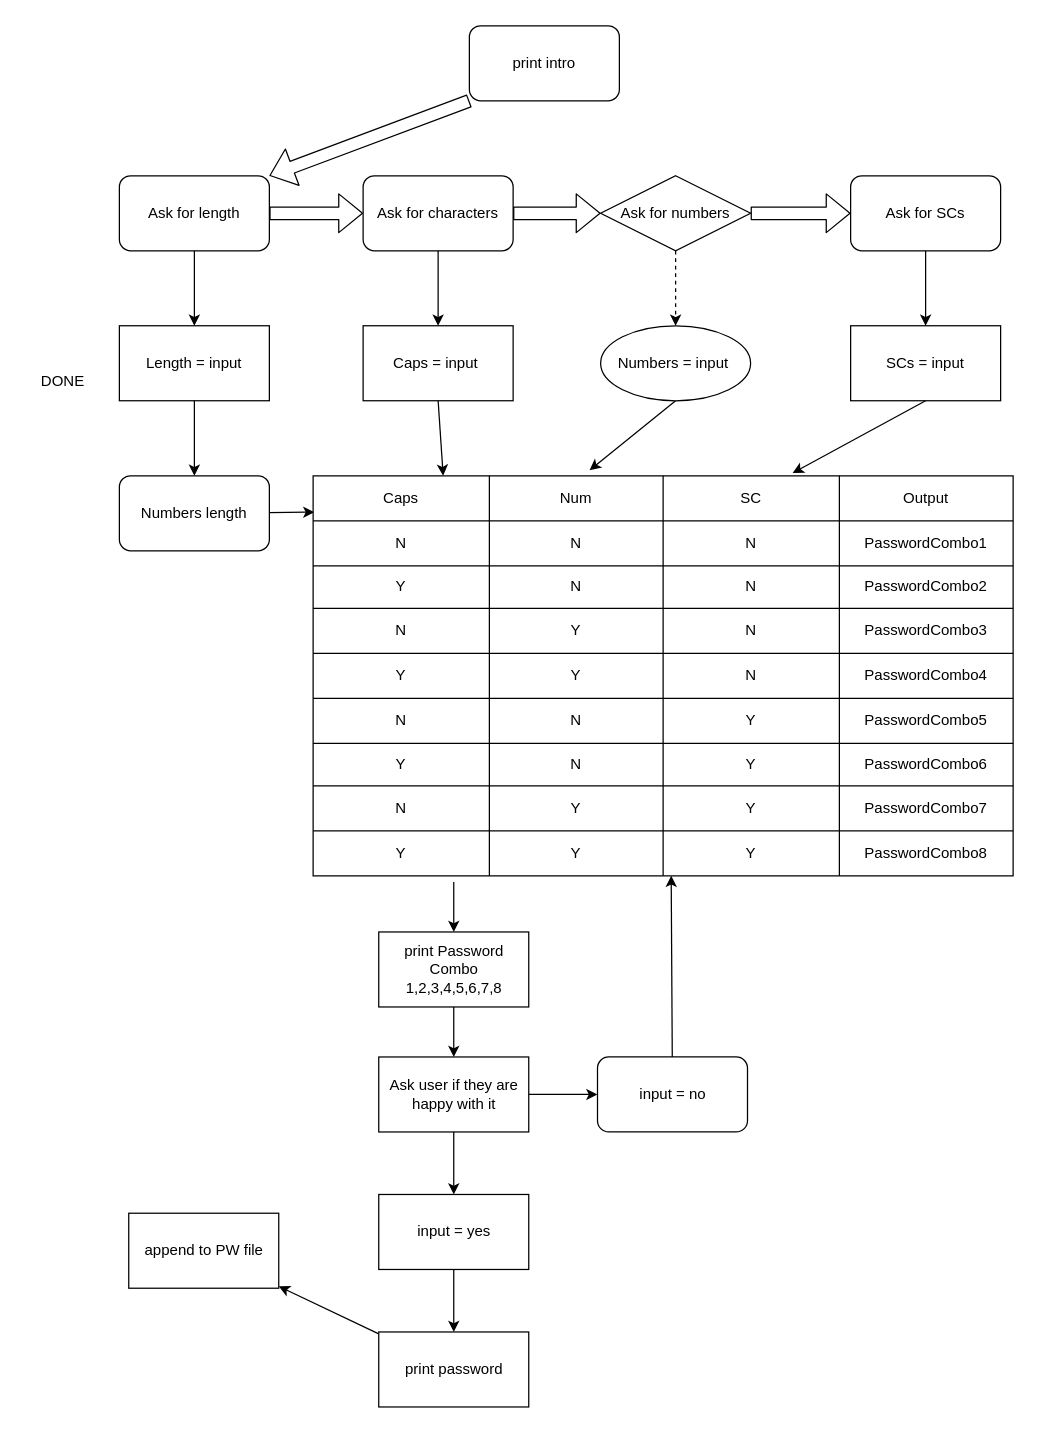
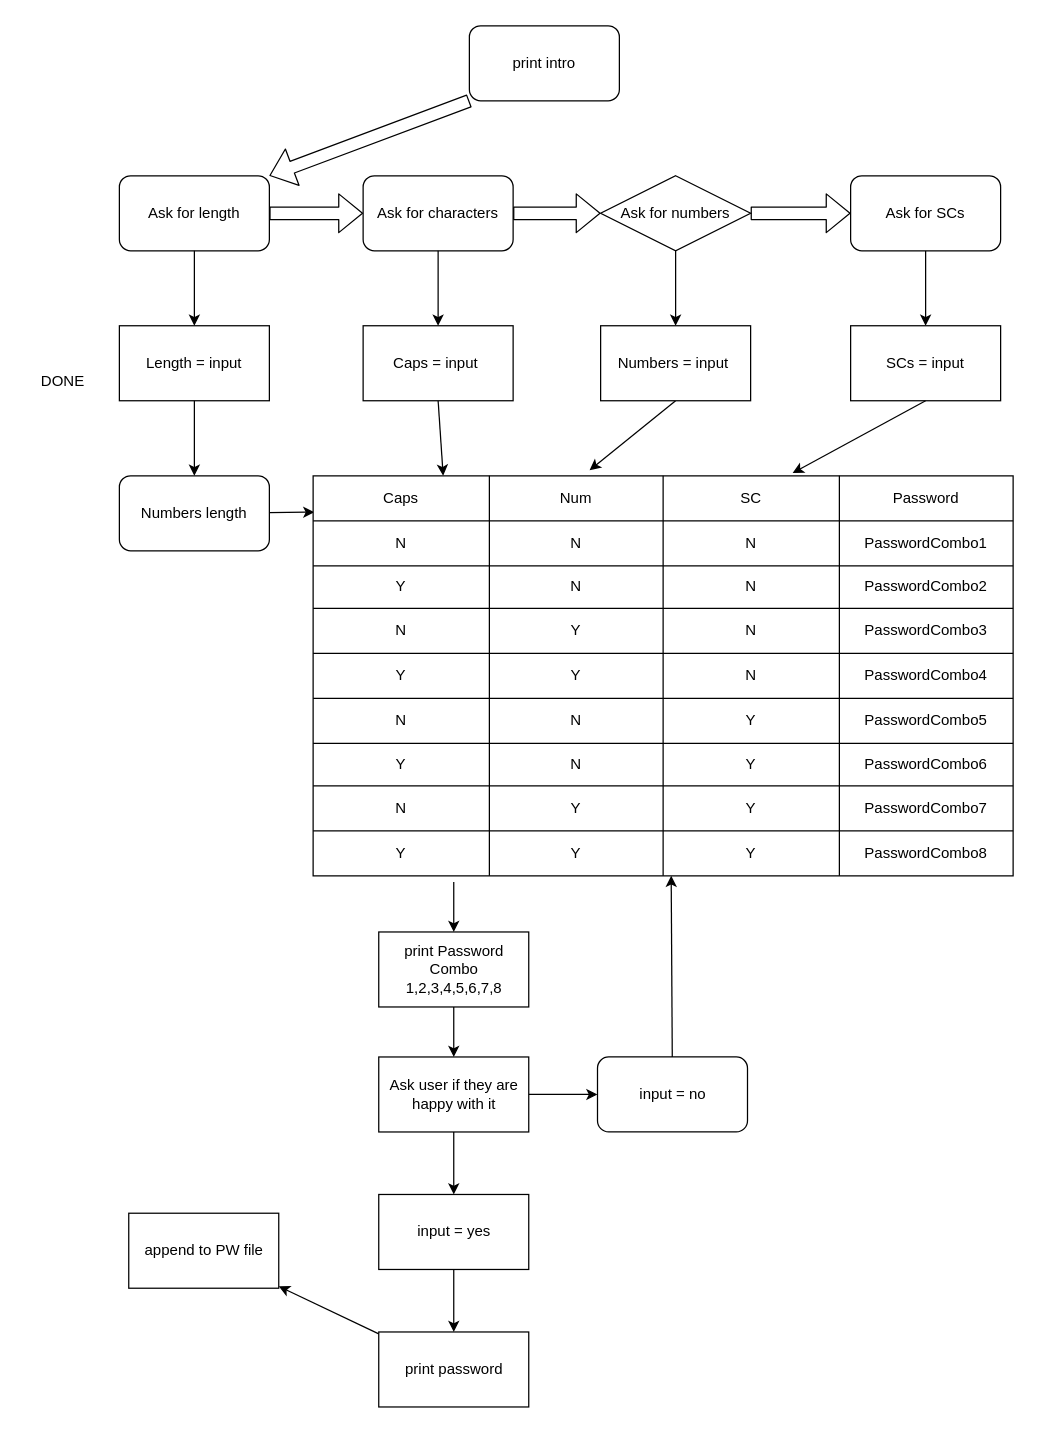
- <mxCell id="14" value="" style="endArrow=classic;html=1;exitX=0.5;exitY=1;exitDx=0;exitDy=0;entryX=0.5;entryY=0;entryDx=0;entryDy=0;dashed=1;" parent="1" source="4" target="11" edge="1"><mxGeometry width="50" height="50" relative="1" as="geometry"><mxPoint x="185" y="240" as="sourcePoint" /><mxPoint x="275" y="240" as="targetPoint" /></mxGeometry></mxCell>
+ <mxCell id="14" value="" style="endArrow=classic;html=1;exitX=0.5;exitY=1;exitDx=0;exitDy=0;entryX=0.5;entryY=0;entryDx=0;entryDy=0;" parent="1" source="4" target="11" edge="1"><mxGeometry width="50" height="50" relative="1" as="geometry"><mxPoint x="185" y="240" as="sourcePoint" /><mxPoint x="275" y="240" as="targetPoint" /></mxGeometry></mxCell>
- <mxCell id="11" value="Numbers = input&amp;nbsp;" style="ellipse;whiteSpace=wrap;html=1;" parent="1" vertex="1"><mxGeometry x="480" y="260" width="120" height="60" as="geometry" /></mxCell>
+ <mxCell id="11" value="Numbers = input&amp;nbsp;" style="rounded=0;whiteSpace=wrap;html=1;" parent="1" vertex="1"><mxGeometry x="480" y="260" width="120" height="60" as="geometry" /></mxCell>
- <mxCell id="43" value="Output" style="shape=partialRectangle;html=1;whiteSpace=wrap;connectable=0;overflow=hidden;fillColor=none;top=0;left=0;bottom=0;right=0;pointerEvents=1;" vertex="1" parent="39"><mxGeometry x="421" width="139" height="36" as="geometry"><mxRectangle width="139" height="36" as="alternateBounds" /></mxGeometry></mxCell>
+ <mxCell id="43" value="Password" style="shape=partialRectangle;html=1;whiteSpace=wrap;connectable=0;overflow=hidden;fillColor=none;top=0;left=0;bottom=0;right=0;pointerEvents=1;" vertex="1" parent="39"><mxGeometry x="421" width="139" height="36" as="geometry"><mxRectangle width="139" height="36" as="alternateBounds" /></mxGeometry></mxCell>
